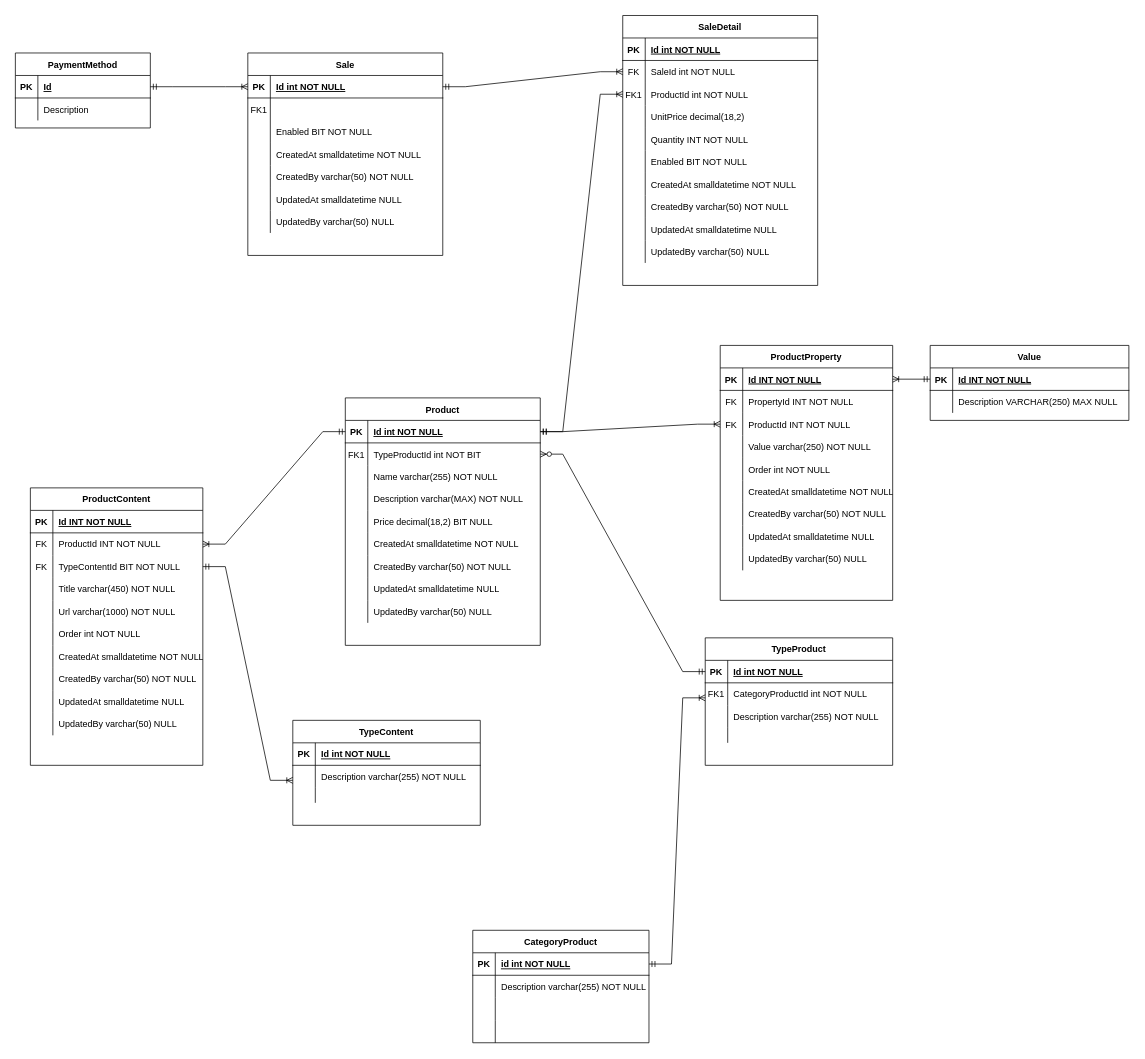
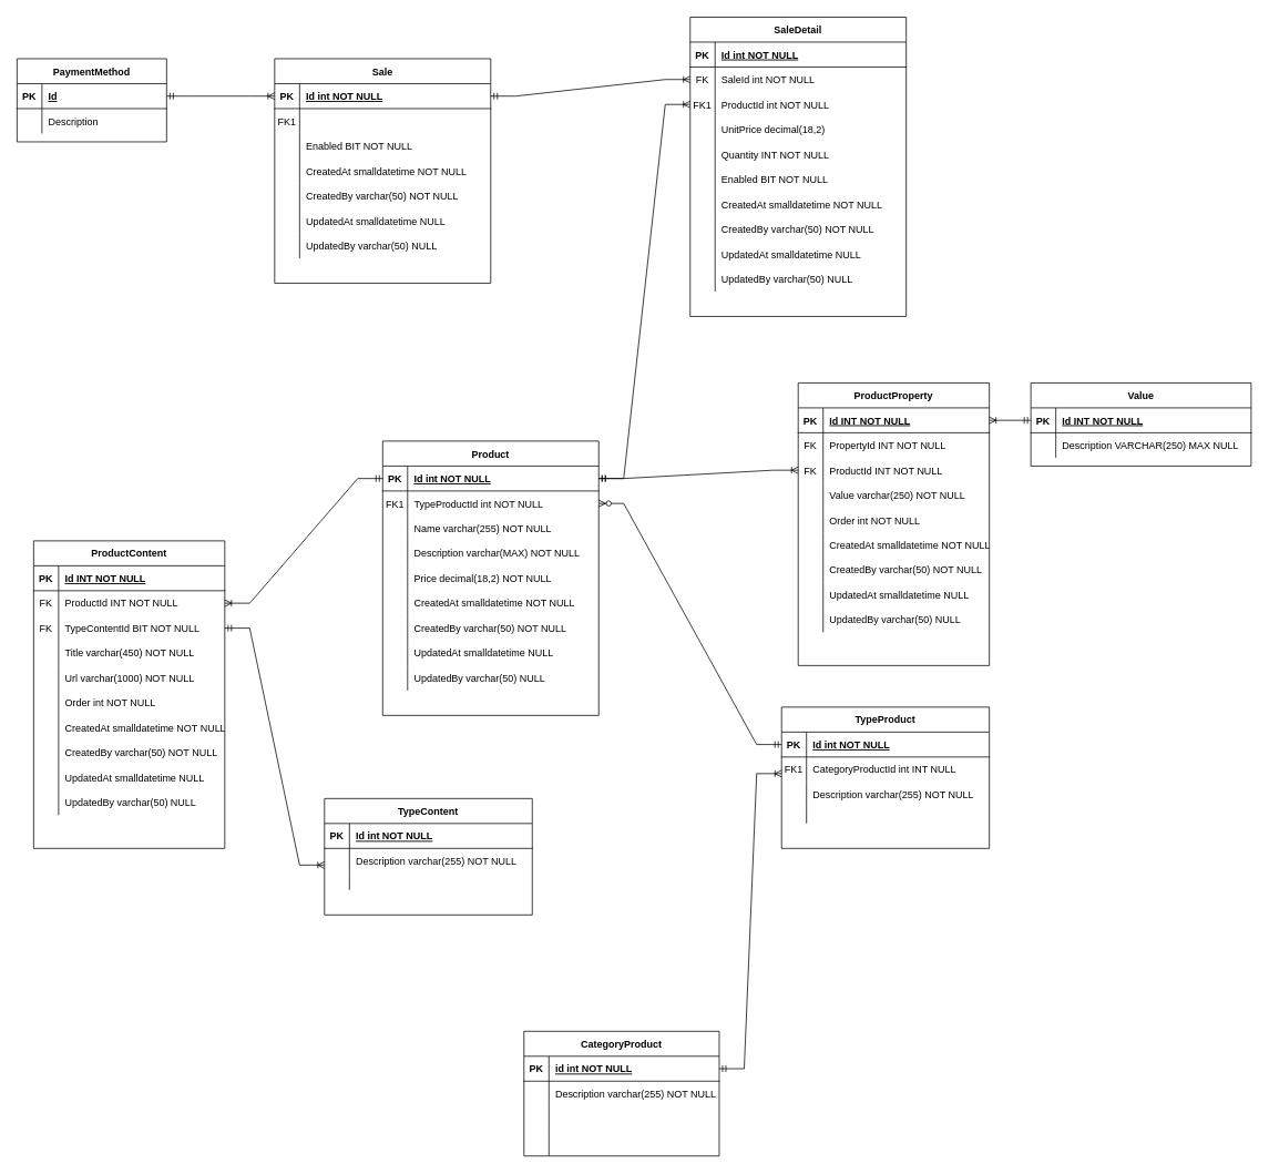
- <mxCell id="23" value="TypeProductId int NOT BIT" style="shape=partialRectangle;overflow=hidden;connectable=0;fillColor=none;top=0;left=0;bottom=0;right=0;align=left;spacingLeft=6;" parent="21" vertex="1"><mxGeometry x="30" width="230" height="30" as="geometry"><mxRectangle width="230" height="30" as="alternateBounds" /></mxGeometry></mxCell>
+ <mxCell id="23" value="TypeProductId int NOT NULL" style="shape=partialRectangle;overflow=hidden;connectable=0;fillColor=none;top=0;left=0;bottom=0;right=0;align=left;spacingLeft=6;" parent="21" vertex="1"><mxGeometry x="30" width="230" height="30" as="geometry"><mxRectangle width="230" height="30" as="alternateBounds" /></mxGeometry></mxCell>
- <mxCell id="32" value="Price decimal(18,2) BIT NULL" style="shape=partialRectangle;connectable=0;fillColor=none;top=0;left=0;bottom=0;right=0;align=left;spacingLeft=6;overflow=hidden;" vertex="1" parent="30"><mxGeometry x="30" width="230" height="30" as="geometry"><mxRectangle width="230" height="30" as="alternateBounds" /></mxGeometry></mxCell>
+ <mxCell id="32" value="Price decimal(18,2) NOT NULL" style="shape=partialRectangle;connectable=0;fillColor=none;top=0;left=0;bottom=0;right=0;align=left;spacingLeft=6;overflow=hidden;" vertex="1" parent="30"><mxGeometry x="30" width="230" height="30" as="geometry"><mxRectangle width="230" height="30" as="alternateBounds" /></mxGeometry></mxCell>
- <mxCell id="65" value="CategoryProductId int NOT NULL" style="shape=partialRectangle;overflow=hidden;connectable=0;fillColor=none;top=0;left=0;bottom=0;right=0;align=left;spacingLeft=6;" vertex="1" parent="51"><mxGeometry x="30" y="60" width="250" height="30" as="geometry"><mxRectangle width="250" height="30" as="alternateBounds" /></mxGeometry></mxCell>
+ <mxCell id="65" value="CategoryProductId int INT NULL" style="shape=partialRectangle;overflow=hidden;connectable=0;fillColor=none;top=0;left=0;bottom=0;right=0;align=left;spacingLeft=6;" vertex="1" parent="51"><mxGeometry x="30" y="60" width="250" height="30" as="geometry"><mxRectangle width="250" height="30" as="alternateBounds" /></mxGeometry></mxCell>
